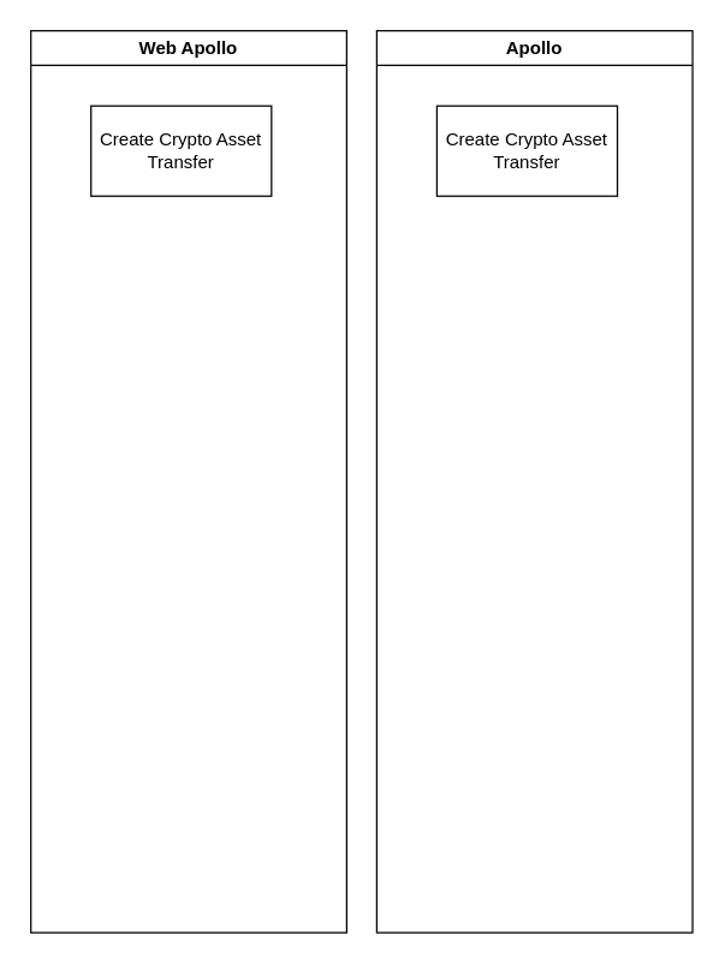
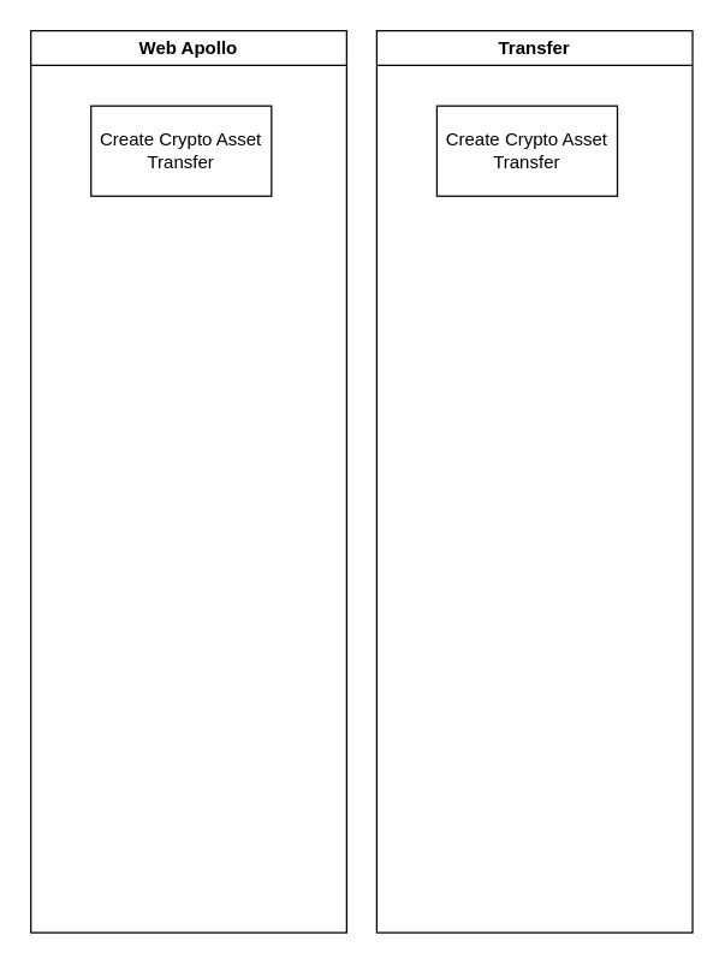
- <mxCell id="4" value="Apollo" style="swimlane;whiteSpace=wrap;html=1;" vertex="1" parent="1"><mxGeometry x="250" y="20" width="210" height="600" as="geometry" /></mxCell>
+ <mxCell id="4" value="Transfer" style="swimlane;whiteSpace=wrap;html=1;" vertex="1" parent="1"><mxGeometry x="250" y="20" width="210" height="600" as="geometry" /></mxCell>
